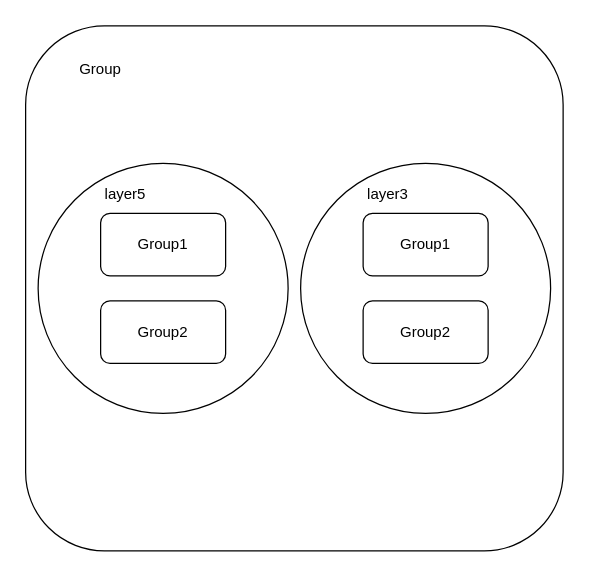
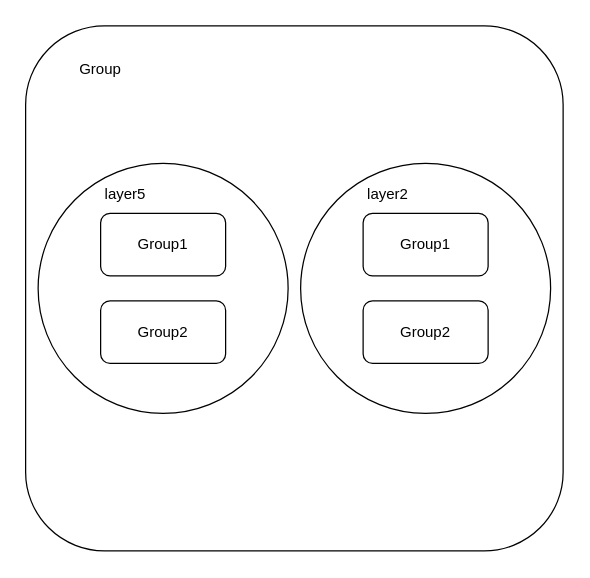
- <mxCell id="7" value="layer3" style="text;html=1;strokeColor=none;fillColor=none;align=center;verticalAlign=middle;whiteSpace=wrap;rounded=0;" vertex="1" parent="1"><mxGeometry x="280" y="140" width="60" height="30" as="geometry" /></mxCell>
+ <mxCell id="7" value="layer2" style="text;html=1;strokeColor=none;fillColor=none;align=center;verticalAlign=middle;whiteSpace=wrap;rounded=0;" vertex="1" parent="1"><mxGeometry x="280" y="140" width="60" height="30" as="geometry" /></mxCell>
